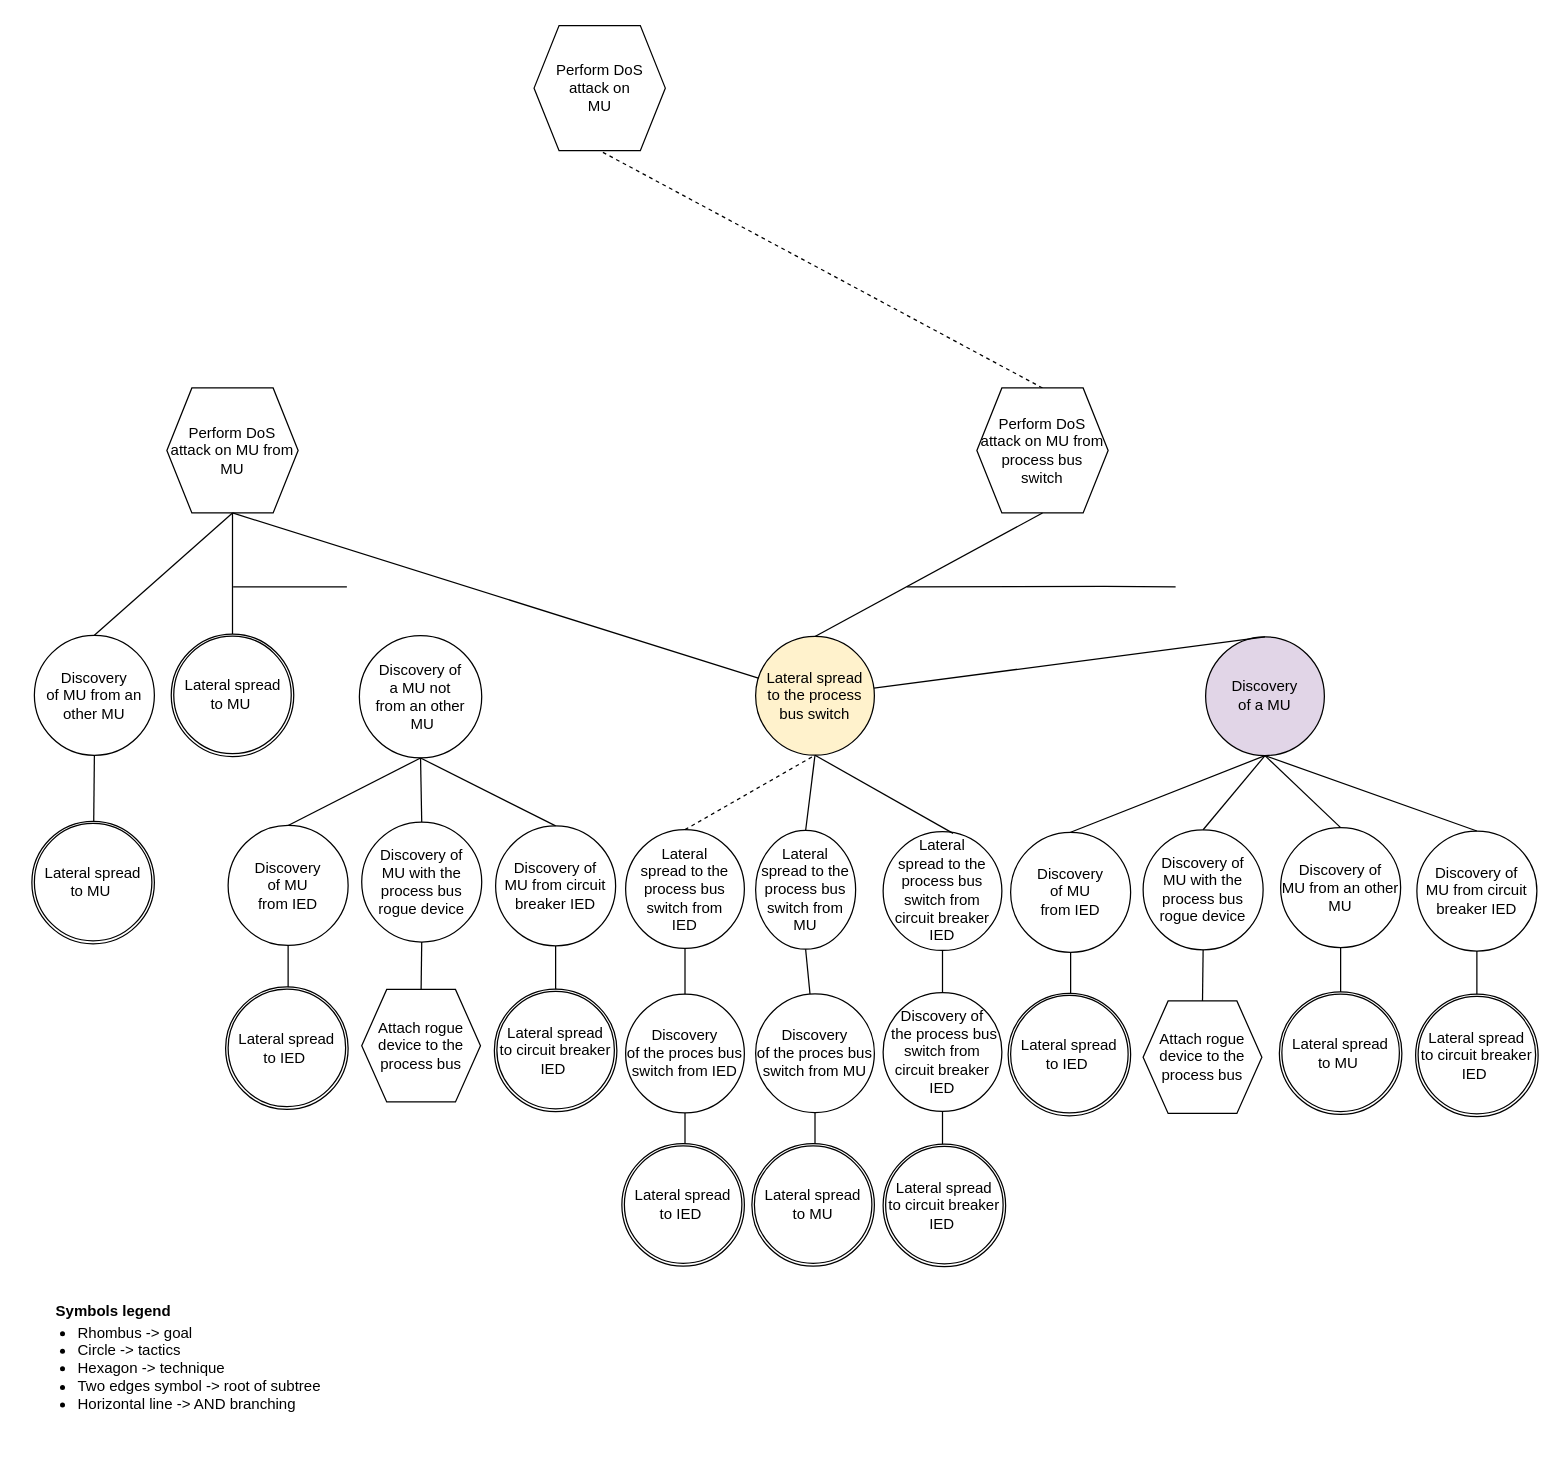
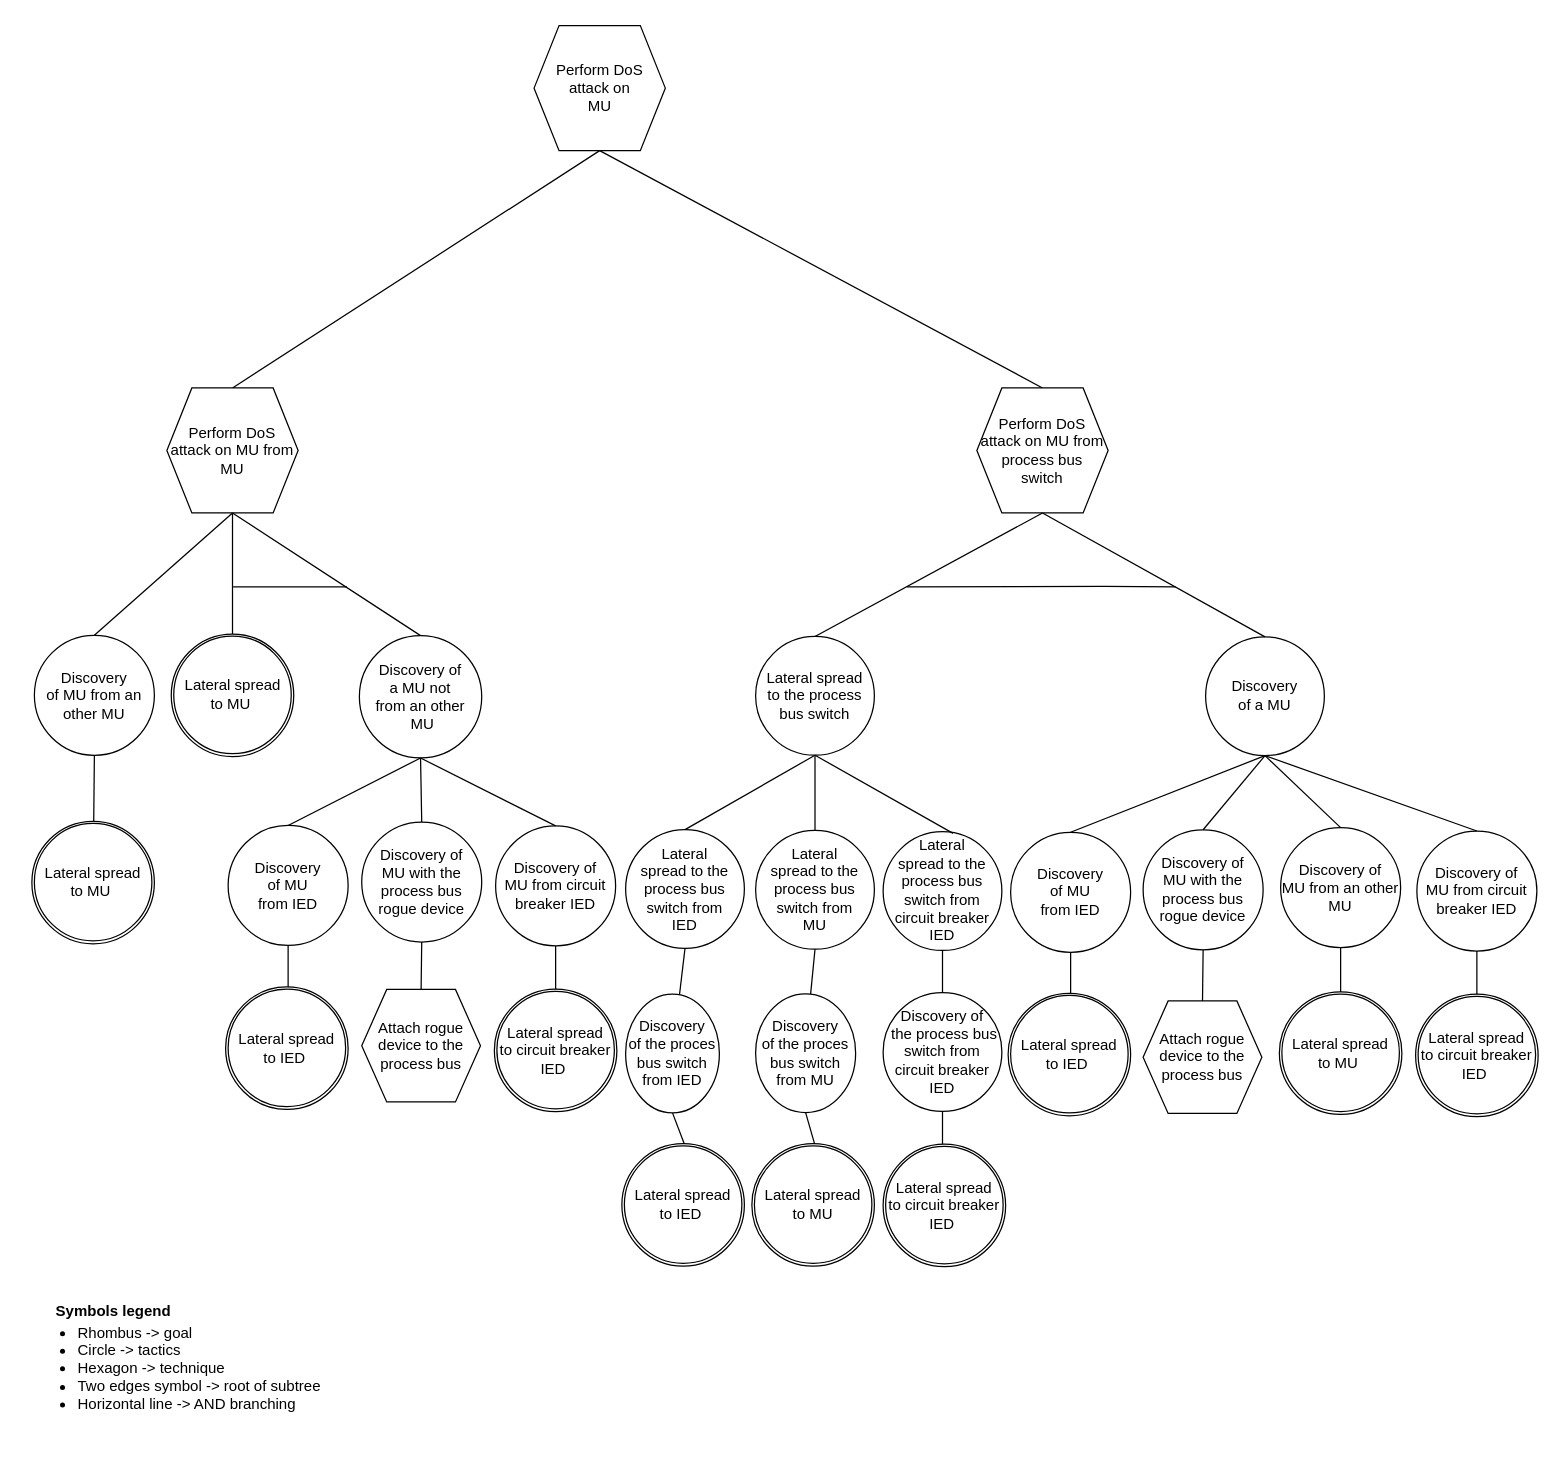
- <mxCell id="5" value="" style="endArrow=none;html=1;rounded=0;entryX=0.5;entryY=1;entryDx=0;entryDy=0;exitX=0.5;exitY=0;exitDx=0;exitDy=0;dashed=1;" parent="1" source="6" target="4" edge="1"><mxGeometry width="50" height="50" relative="1" as="geometry"><mxPoint x="682" y="160.14" as="sourcePoint" /><mxPoint x="-55.5" y="30" as="targetPoint" /></mxGeometry></mxCell>
+ <mxCell id="5" value="" style="endArrow=none;html=1;rounded=0;entryX=0.5;entryY=1;entryDx=0;entryDy=0;exitX=0.5;exitY=0;exitDx=0;exitDy=0;" parent="1" source="6" target="4" edge="1"><mxGeometry width="50" height="50" relative="1" as="geometry"><mxPoint x="682" y="160.14" as="sourcePoint" /><mxPoint x="-55.5" y="30" as="targetPoint" /></mxGeometry></mxCell>
+ <mxCell id="34" value="" style="endArrow=none;html=1;rounded=0;exitX=0.5;exitY=0;exitDx=0;exitDy=0;entryX=0.5;entryY=1;entryDx=0;entryDy=0;" parent="1" source="35" target="4" edge="1"><mxGeometry width="50" height="50" relative="1" as="geometry"><mxPoint x="1544.5" y="170.14" as="sourcePoint" /><mxPoint x="557" y="20" as="targetPoint" /></mxGeometry></mxCell>
- <mxCell id="40" value="" style="endArrow=none;html=1;rounded=0;exitX=0.5;exitY=1;exitDx=0;exitDy=0;" parent="1" source="35" target="21" edge="1"><mxGeometry width="50" height="50" relative="1" as="geometry"><mxPoint x="262.5" y="418.52" as="sourcePoint" /><mxPoint x="384" y="462.51" as="targetPoint" /></mxGeometry></mxCell>
+ <mxCell id="40" value="" style="endArrow=none;html=1;rounded=0;entryX=0.5;entryY=0;entryDx=0;entryDy=0;exitX=0.5;exitY=1;exitDx=0;exitDy=0;" parent="1" source="35" target="42" edge="1"><mxGeometry width="50" height="50" relative="1" as="geometry"><mxPoint x="262.5" y="418.52" as="sourcePoint" /><mxPoint x="384" y="462.51" as="targetPoint" /></mxGeometry></mxCell>
- <mxCell id="12" value="" style="endArrow=none;html=1;rounded=0;exitX=0.5;exitY=0;exitDx=0;exitDy=0;" parent="1" source="11" target="21" edge="1"><mxGeometry width="50" height="50" relative="1" as="geometry"><mxPoint x="641.75" y="499.69" as="sourcePoint" /><mxPoint x="894" y="459.67" as="targetPoint" /></mxGeometry></mxCell>
+ <mxCell id="12" value="" style="endArrow=none;html=1;rounded=0;exitX=0.5;exitY=0;exitDx=0;exitDy=0;entryX=0.5;entryY=1;entryDx=0;entryDy=0;" parent="1" source="11" target="6" edge="1"><mxGeometry width="50" height="50" relative="1" as="geometry"><mxPoint x="641.75" y="499.69" as="sourcePoint" /><mxPoint x="894" y="459.67" as="targetPoint" /></mxGeometry></mxCell>
- <mxCell id="21" value="Lateral spread &lt;br&gt;to the process bus switch" style="ellipse;whiteSpace=wrap;html=1;aspect=fixed;fillColor=#fff2cc;" parent="1" vertex="1"><mxGeometry x="604" y="508.67" width="95" height="95" as="geometry" /></mxCell>
+ <mxCell id="21" value="Lateral spread &lt;br&gt;to the process bus switch" style="ellipse;whiteSpace=wrap;html=1;aspect=fixed;" parent="1" vertex="1"><mxGeometry x="604" y="508.67" width="95" height="95" as="geometry" /></mxCell>
- <mxCell id="11" value="Discovery&lt;br&gt;of a MU" style="ellipse;whiteSpace=wrap;html=1;aspect=fixed;fillColor=#e1d5e7;" parent="1" vertex="1"><mxGeometry x="964" y="508.99" width="95" height="95" as="geometry" /></mxCell>
+ <mxCell id="11" value="Discovery&lt;br&gt;of a MU" style="ellipse;whiteSpace=wrap;html=1;aspect=fixed;" parent="1" vertex="1"><mxGeometry x="964" y="508.99" width="95" height="95" as="geometry" /></mxCell>
- <mxCell id="13" value="" style="endArrow=none;html=1;rounded=0;entryX=0.5;entryY=1;entryDx=0;entryDy=0;exitX=0.5;exitY=0;exitDx=0;exitDy=0;dashed=1;" parent="1" source="9" target="21" edge="1"><mxGeometry width="50" height="50" relative="1" as="geometry"><mxPoint x="561.5" y="756.14" as="sourcePoint" /><mxPoint x="551.5" y="591.64" as="targetPoint" /><Array as="points" /></mxGeometry></mxCell>
+ <mxCell id="13" value="" style="endArrow=none;html=1;rounded=0;entryX=0.5;entryY=1;entryDx=0;entryDy=0;exitX=0.5;exitY=0;exitDx=0;exitDy=0;" parent="1" source="9" target="21" edge="1"><mxGeometry width="50" height="50" relative="1" as="geometry"><mxPoint x="561.5" y="756.14" as="sourcePoint" /><mxPoint x="551.5" y="591.64" as="targetPoint" /><Array as="points" /></mxGeometry></mxCell>
- <mxCell id="18" value="Lateral&lt;br&gt;&amp;nbsp;spread to the&amp;nbsp;&lt;br&gt;process bus switch from &lt;br&gt;MU" style="ellipse;whiteSpace=wrap;html=1;aspect=fixed;" parent="1" vertex="1"><mxGeometry x="604" y="663.88" width="80" height="95" as="geometry" /></mxCell>
+ <mxCell id="18" value="Lateral&lt;br&gt;&amp;nbsp;spread to the&amp;nbsp;&lt;br&gt;process bus switch from &lt;br&gt;MU" style="ellipse;whiteSpace=wrap;html=1;aspect=fixed;" parent="1" vertex="1"><mxGeometry x="604" y="663.88" width="95" height="95" as="geometry" /></mxCell>
- <mxCell id="17" value="Discovery&lt;br&gt;of the proces bus switch from MU" style="ellipse;whiteSpace=wrap;html=1;aspect=fixed;" parent="1" vertex="1"><mxGeometry x="604" y="794.54" width="95" height="95" as="geometry" /></mxCell>
+ <mxCell id="17" value="Discovery&lt;br&gt;of the proces bus switch from MU" style="ellipse;whiteSpace=wrap;html=1;aspect=fixed;" parent="1" vertex="1"><mxGeometry x="604" y="794.54" width="80" height="95" as="geometry" /></mxCell>
- <mxCell id="8" value="Discovery&lt;br&gt;of the proces bus switch from IED" style="ellipse;whiteSpace=wrap;html=1;aspect=fixed;" parent="1" vertex="1"><mxGeometry x="500" y="794.81" width="95" height="95" as="geometry" /></mxCell>
+ <mxCell id="8" value="Discovery&lt;br&gt;of the proces bus switch from IED" style="ellipse;whiteSpace=wrap;html=1;aspect=fixed;" parent="1" vertex="1"><mxGeometry x="500" y="794.81" width="75" height="95" as="geometry" /></mxCell>
